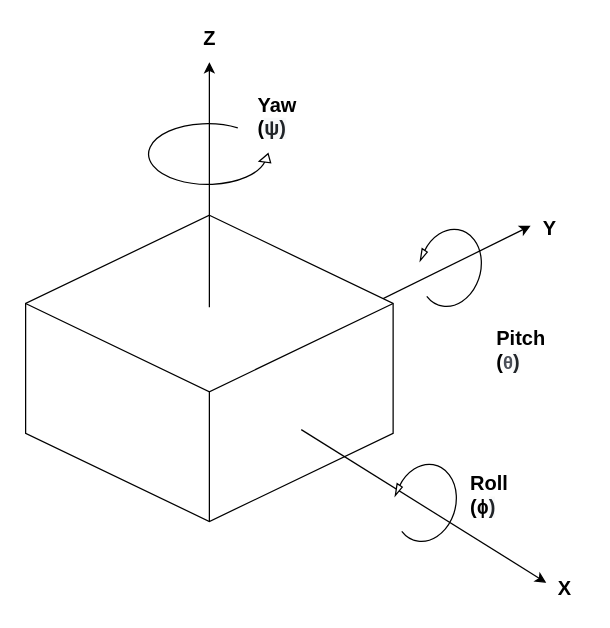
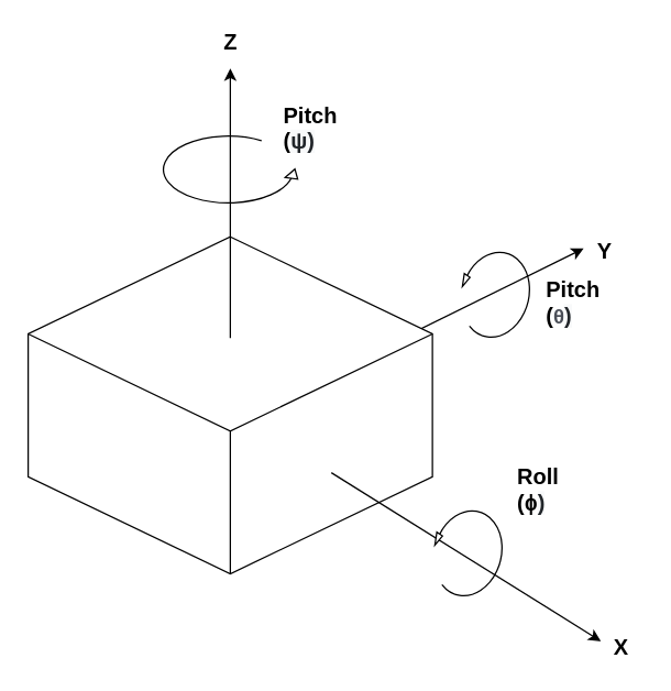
- <mxCell id="10" value="&lt;span style=&quot;color: rgb(0 , 0 , 0) ; font-family: &amp;#34;helvetica&amp;#34; ; font-style: normal ; letter-spacing: normal ; text-align: center ; text-indent: 0px ; text-transform: none ; word-spacing: 0px ; display: inline ; float: none ; background-color: rgb(255 , 255 , 255)&quot;&gt;&lt;b&gt;Yaw&lt;/b&gt;&lt;br&gt;&lt;b&gt;(&lt;/b&gt;&lt;span style=&quot;color: rgb(33 , 37 , 41) ; font-family: , , &amp;#34;segoe ui&amp;#34; , &amp;#34;roboto&amp;#34; , &amp;#34;helvetica neue&amp;#34; , &amp;#34;noto sans&amp;#34; , &amp;#34;liberation sans&amp;#34; , &amp;#34;arial&amp;#34; , sans-serif , &amp;#34;apple color emoji&amp;#34; , &amp;#34;segoe ui emoji&amp;#34; , &amp;#34;segoe ui symbol&amp;#34; , &amp;#34;noto color emoji&amp;#34; ; background-color: rgb(248 , 249 , 250)&quot;&gt;&lt;font style=&quot;font-size: 16px&quot;&gt;&lt;b&gt;ψ)&lt;/b&gt;&lt;/font&gt;&lt;/span&gt;&lt;br&gt;&lt;/span&gt;" style="text;whiteSpace=wrap;html=1;fontSize=16;fontFamily=Helvetica;fontColor=#000000;" vertex="1" parent="1"><mxGeometry x="203.75" y="67" width="40.25" height="51" as="geometry" /></mxCell>
+ <mxCell id="10" value="&lt;span style=&quot;color: rgb(0 , 0 , 0) ; font-family: &amp;#34;helvetica&amp;#34; ; font-style: normal ; letter-spacing: normal ; text-align: center ; text-indent: 0px ; text-transform: none ; word-spacing: 0px ; display: inline ; float: none ; background-color: rgb(255 , 255 , 255)&quot;&gt;&lt;b&gt;Pitch&lt;/b&gt;&lt;br&gt;&lt;b&gt;(&lt;/b&gt;&lt;span style=&quot;color: rgb(33 , 37 , 41) ; font-family: , , &amp;#34;segoe ui&amp;#34; , &amp;#34;roboto&amp;#34; , &amp;#34;helvetica neue&amp;#34; , &amp;#34;noto sans&amp;#34; , &amp;#34;liberation sans&amp;#34; , &amp;#34;arial&amp;#34; , sans-serif , &amp;#34;apple color emoji&amp;#34; , &amp;#34;segoe ui emoji&amp;#34; , &amp;#34;segoe ui symbol&amp;#34; , &amp;#34;noto color emoji&amp;#34; ; background-color: rgb(248 , 249 , 250)&quot;&gt;&lt;font style=&quot;font-size: 16px&quot;&gt;&lt;b&gt;ψ)&lt;/b&gt;&lt;/font&gt;&lt;/span&gt;&lt;br&gt;&lt;/span&gt;" style="text;whiteSpace=wrap;html=1;fontSize=16;fontFamily=Helvetica;fontColor=#000000;" vertex="1" parent="1"><mxGeometry x="203.75" y="67" width="40.25" height="51" as="geometry" /></mxCell>
- <mxCell id="12" value="&lt;span style=&quot;color: rgb(0 , 0 , 0) ; font-family: &amp;#34;helvetica&amp;#34; ; font-style: normal ; letter-spacing: normal ; text-align: center ; text-indent: 0px ; text-transform: none ; word-spacing: 0px ; display: inline ; float: none ; background-color: rgb(255 , 255 , 255)&quot;&gt;&lt;b&gt;Pitch&lt;br&gt;(&lt;/b&gt;&lt;span style=&quot;color: rgb(75 , 79 , 88) ; font-family: , &amp;#34;blinkmacsystemfont&amp;#34; , &amp;#34;segoe ui&amp;#34; , &amp;#34;roboto&amp;#34; , , &amp;#34;ubuntu&amp;#34; , &amp;#34;cantarell&amp;#34; , &amp;#34;helvetica neue&amp;#34; , sans-serif ; font-size: 15px&quot;&gt;&lt;b&gt;θ&lt;/b&gt;&lt;/span&gt;&lt;span style=&quot;color: rgb(33 , 37 , 41) ; font-family: , , &amp;#34;segoe ui&amp;#34; , &amp;#34;roboto&amp;#34; , &amp;#34;helvetica neue&amp;#34; , &amp;#34;noto sans&amp;#34; , &amp;#34;liberation sans&amp;#34; , &amp;#34;arial&amp;#34; , sans-serif , &amp;#34;apple color emoji&amp;#34; , &amp;#34;segoe ui emoji&amp;#34; , &amp;#34;segoe ui symbol&amp;#34; , &amp;#34;noto color emoji&amp;#34; ; background-color: rgb(248 , 249 , 250)&quot;&gt;&lt;font style=&quot;font-size: 16px&quot;&gt;&lt;b&gt;)&lt;/b&gt;&lt;/font&gt;&lt;/span&gt;&lt;br&gt;&lt;/span&gt;" style="text;whiteSpace=wrap;html=1;fontSize=16;fontFamily=Helvetica;fontColor=#000000;" vertex="1" parent="1"><mxGeometry x="395.25" y="254" width="40.25" height="51" as="geometry" /></mxCell>
+ <mxCell id="12" value="&lt;span style=&quot;color: rgb(0 , 0 , 0) ; font-family: &amp;#34;helvetica&amp;#34; ; font-style: normal ; letter-spacing: normal ; text-align: center ; text-indent: 0px ; text-transform: none ; word-spacing: 0px ; display: inline ; float: none ; background-color: rgb(255 , 255 , 255)&quot;&gt;&lt;b&gt;Pitch&lt;br&gt;(&lt;/b&gt;&lt;span style=&quot;color: rgb(75 , 79 , 88) ; font-family: , &amp;#34;blinkmacsystemfont&amp;#34; , &amp;#34;segoe ui&amp;#34; , &amp;#34;roboto&amp;#34; , , &amp;#34;ubuntu&amp;#34; , &amp;#34;cantarell&amp;#34; , &amp;#34;helvetica neue&amp;#34; , sans-serif ; font-size: 15px&quot;&gt;&lt;b&gt;θ&lt;/b&gt;&lt;/span&gt;&lt;span style=&quot;color: rgb(33 , 37 , 41) ; font-family: , , &amp;#34;segoe ui&amp;#34; , &amp;#34;roboto&amp;#34; , &amp;#34;helvetica neue&amp;#34; , &amp;#34;noto sans&amp;#34; , &amp;#34;liberation sans&amp;#34; , &amp;#34;arial&amp;#34; , sans-serif , &amp;#34;apple color emoji&amp;#34; , &amp;#34;segoe ui emoji&amp;#34; , &amp;#34;segoe ui symbol&amp;#34; , &amp;#34;noto color emoji&amp;#34; ; background-color: rgb(248 , 249 , 250)&quot;&gt;&lt;font style=&quot;font-size: 16px&quot;&gt;&lt;b&gt;)&lt;/b&gt;&lt;/font&gt;&lt;/span&gt;&lt;br&gt;&lt;/span&gt;" style="text;whiteSpace=wrap;html=1;fontSize=16;fontFamily=Helvetica;fontColor=#000000;" vertex="1" parent="1"><mxGeometry x="395.25" y="194" width="40.25" height="51" as="geometry" /></mxCell>
- <mxCell id="14" value="&lt;span style=&quot;font-family: &amp;#34;helvetica&amp;#34; ; font-style: normal ; letter-spacing: normal ; text-align: center ; text-indent: 0px ; text-transform: none ; word-spacing: 0px ; display: inline ; float: none&quot;&gt;&lt;b&gt;&lt;span style=&quot;background-color: rgb(255 , 255 , 255)&quot;&gt;Roll&lt;/span&gt;&lt;br&gt;&lt;span style=&quot;background-color: rgb(255 , 255 , 255)&quot;&gt;(&lt;/span&gt;&lt;/b&gt;&lt;span style=&quot;font-family: &amp;#34;courier new&amp;#34; , &amp;#34;courier&amp;#34; , monospace ; font-weight: 700&quot;&gt;&lt;font style=&quot;font-size: 16px&quot;&gt;ϕ&lt;/font&gt;&lt;/span&gt;&lt;span style=&quot;color: rgb(33 , 37 , 41) ; background-color: rgb(248 , 249 , 250)&quot;&gt;&lt;font style=&quot;font-size: 16px&quot;&gt;&lt;b&gt;)&lt;/b&gt;&lt;/font&gt;&lt;/span&gt;&lt;br&gt;&lt;/span&gt;" style="text;whiteSpace=wrap;html=1;fontSize=16;fontFamily=Helvetica;fontColor=#000000;" vertex="1" parent="1"><mxGeometry x="374" y="370" width="40.25" height="46.5" as="geometry" /></mxCell>
+ <mxCell id="14" value="&lt;span style=&quot;font-family: &amp;#34;helvetica&amp;#34; ; font-style: normal ; letter-spacing: normal ; text-align: center ; text-indent: 0px ; text-transform: none ; word-spacing: 0px ; display: inline ; float: none&quot;&gt;&lt;b&gt;&lt;span style=&quot;background-color: rgb(255 , 255 , 255)&quot;&gt;Roll&lt;/span&gt;&lt;br&gt;&lt;span style=&quot;background-color: rgb(255 , 255 , 255)&quot;&gt;(&lt;/span&gt;&lt;/b&gt;&lt;span style=&quot;font-family: &amp;#34;courier new&amp;#34; , &amp;#34;courier&amp;#34; , monospace ; font-weight: 700&quot;&gt;&lt;font style=&quot;font-size: 16px&quot;&gt;ϕ&lt;/font&gt;&lt;/span&gt;&lt;span style=&quot;color: rgb(33 , 37 , 41) ; background-color: rgb(248 , 249 , 250)&quot;&gt;&lt;font style=&quot;font-size: 16px&quot;&gt;&lt;b&gt;)&lt;/b&gt;&lt;/font&gt;&lt;/span&gt;&lt;br&gt;&lt;/span&gt;" style="text;whiteSpace=wrap;html=1;fontSize=16;fontFamily=Helvetica;fontColor=#000000;" vertex="1" parent="1"><mxGeometry x="374" y="330" width="40.25" height="46.5" as="geometry" /></mxCell>
